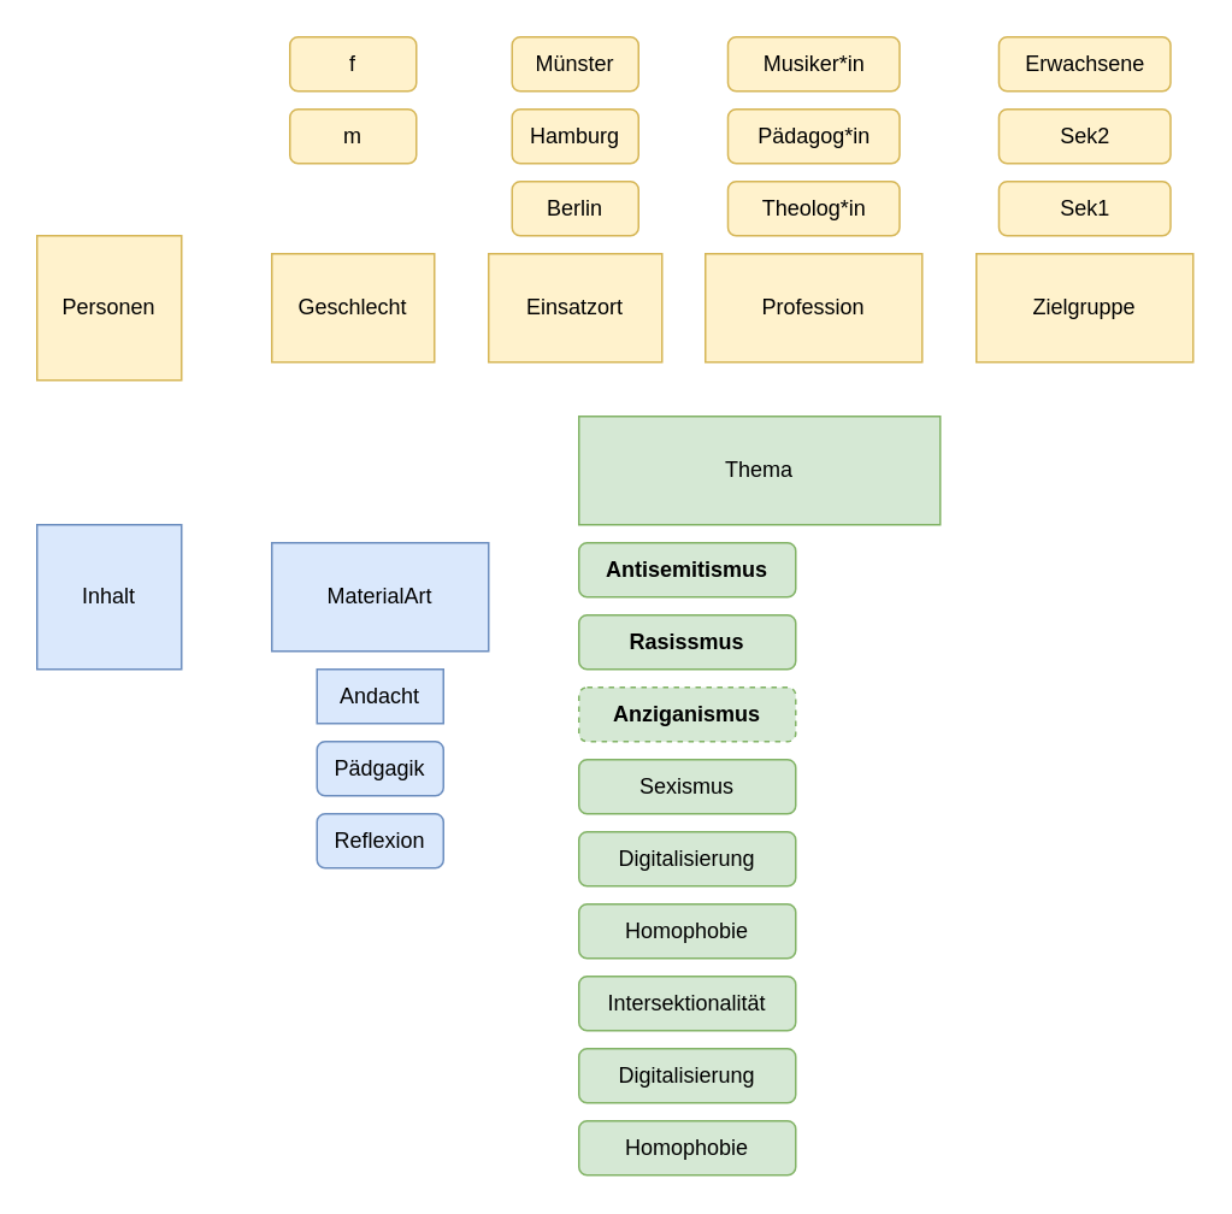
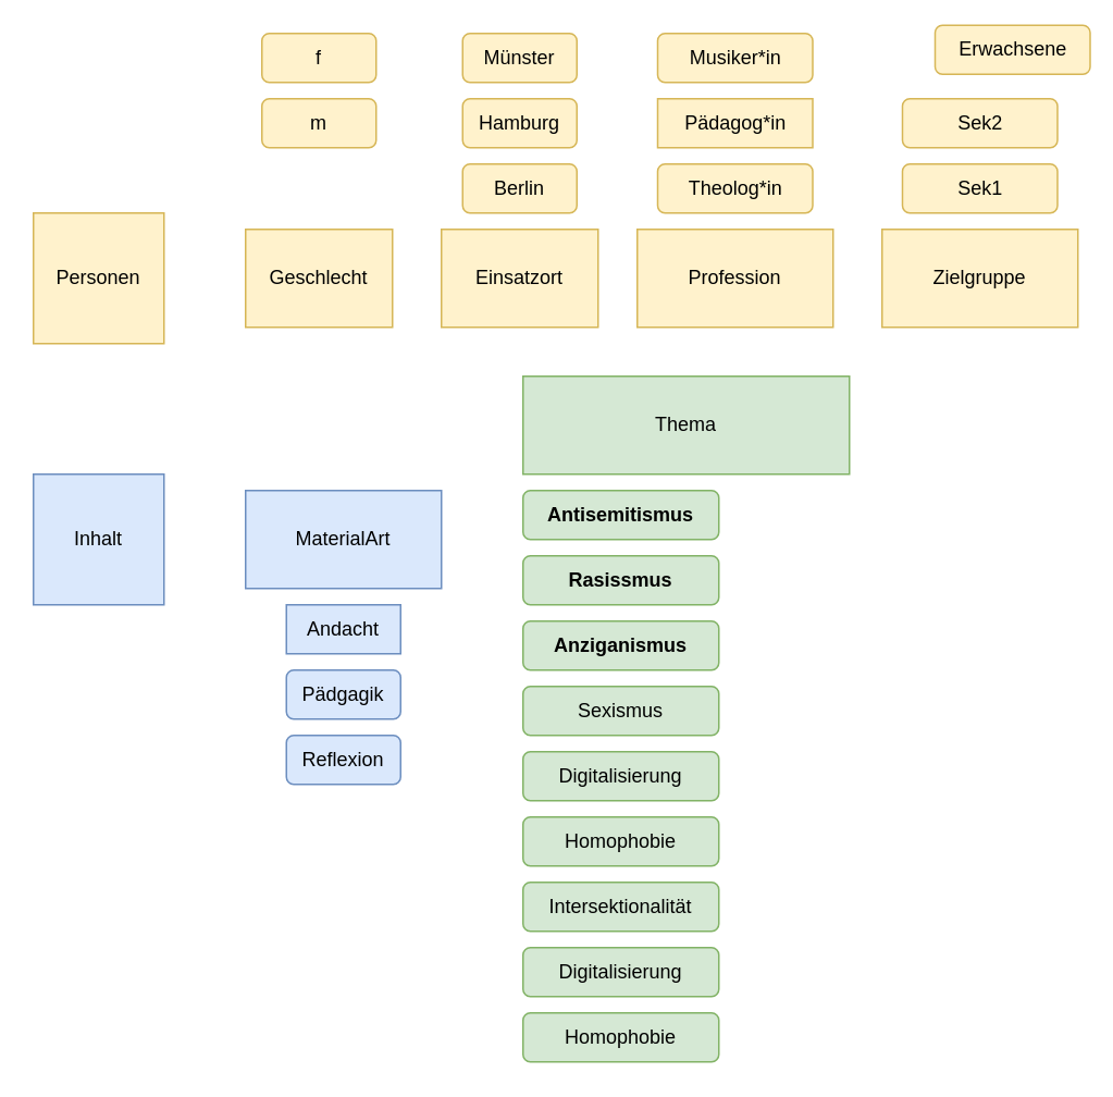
- <mxCell id="20" value="Erwachsene" style="rounded=1;whiteSpace=wrap;html=1;fillColor=#fff2cc;strokeColor=#d6b656;" vertex="1" parent="1"><mxGeometry x="552.5" y="20" width="95" height="30" as="geometry" /></mxCell>
+ <mxCell id="20" value="Erwachsene" style="rounded=1;whiteSpace=wrap;html=1;fillColor=#fff2cc;strokeColor=#d6b656;" vertex="1" parent="1"><mxGeometry x="572.5" y="15" width="95" height="30" as="geometry" /></mxCell>
- <mxCell id="17" value="Pädagog*in" style="rounded=1;whiteSpace=wrap;html=1;fillColor=#fff2cc;strokeColor=#d6b656;" vertex="1" parent="1"><mxGeometry x="402.5" y="60" width="95" height="30" as="geometry" /></mxCell>
+ <mxCell id="17" value="Pädagog*in" style="whiteSpace=wrap;html=1;fillColor=#fff2cc;strokeColor=#d6b656;rounded=0;" vertex="1" parent="1"><mxGeometry x="402.5" y="60" width="95" height="30" as="geometry" /></mxCell>
- <mxCell id="26" value="Anziganismus" style="rounded=1;whiteSpace=wrap;html=1;fillColor=#d5e8d4;strokeColor=#82b366;fontStyle=1;dashed=1;" vertex="1" parent="1"><mxGeometry x="320" y="380" width="120" height="30" as="geometry" /></mxCell>
+ <mxCell id="26" value="Anziganismus" style="rounded=1;whiteSpace=wrap;html=1;fillColor=#d5e8d4;strokeColor=#82b366;fontStyle=1" vertex="1" parent="1"><mxGeometry x="320" y="380" width="120" height="30" as="geometry" /></mxCell>
